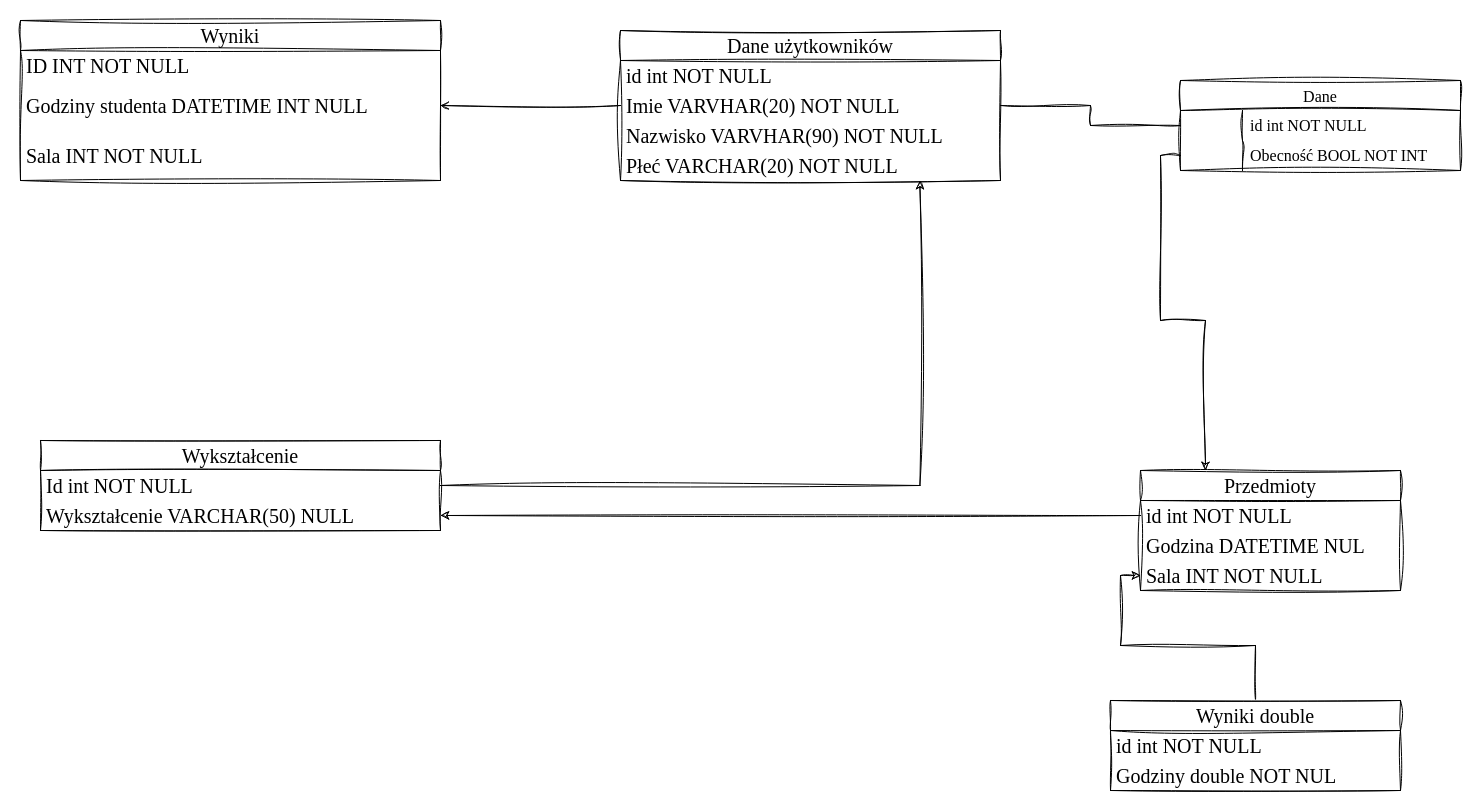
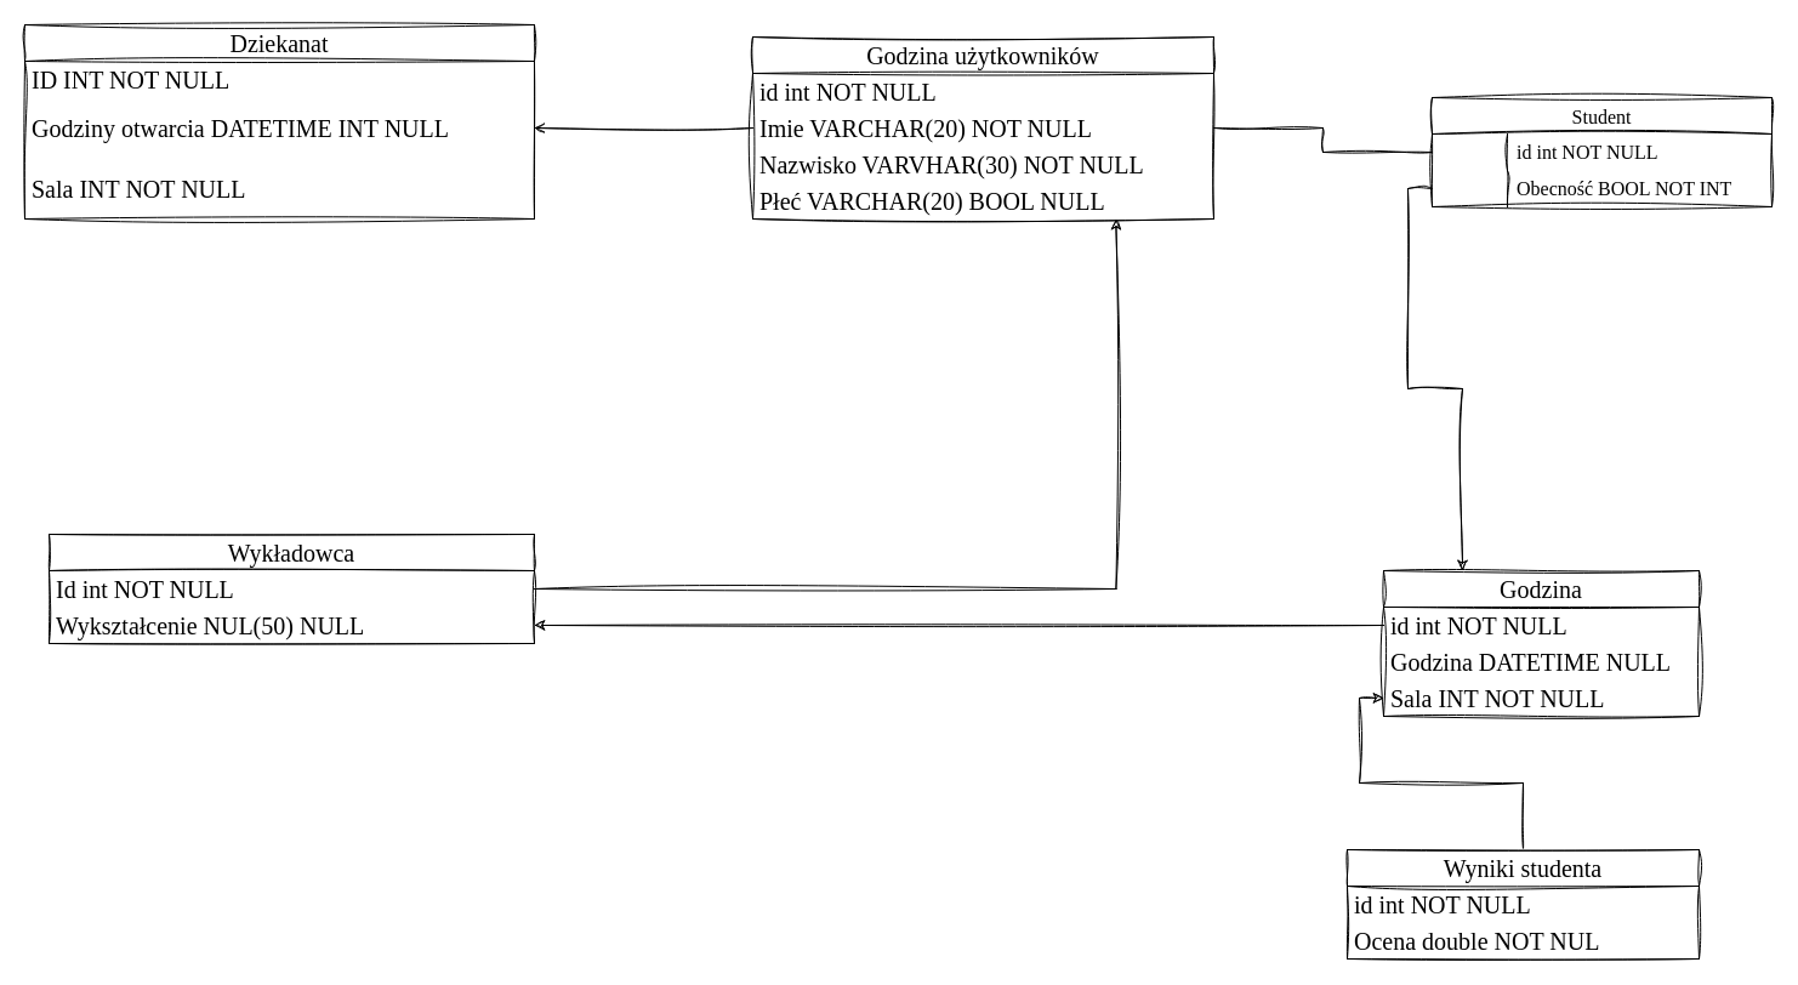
- <mxCell id="2" value="Wyniki" style="swimlane;fontStyle=0;childLayout=stackLayout;horizontal=1;startSize=30;horizontalStack=0;resizeParent=1;resizeParentMax=0;resizeLast=0;collapsible=1;marginBottom=0;whiteSpace=wrap;html=1;sketch=1;hachureGap=4;jiggle=2;curveFitting=1;fontFamily=Architects Daughter;fontSource=https%3A%2F%2Ffonts.googleapis.com%2Fcss%3Ffamily%3DArchitects%2BDaughter;fontSize=20;" vertex="1" parent="1"><mxGeometry x="20" y="20" width="420" height="160" as="geometry" /></mxCell>
+ <mxCell id="2" value="Dziekanat" style="swimlane;fontStyle=0;childLayout=stackLayout;horizontal=1;startSize=30;horizontalStack=0;resizeParent=1;resizeParentMax=0;resizeLast=0;collapsible=1;marginBottom=0;whiteSpace=wrap;html=1;sketch=1;hachureGap=4;jiggle=2;curveFitting=1;fontFamily=Architects Daughter;fontSource=https%3A%2F%2Ffonts.googleapis.com%2Fcss%3Ffamily%3DArchitects%2BDaughter;fontSize=20;" vertex="1" parent="1"><mxGeometry x="20" y="20" width="420" height="160" as="geometry" /></mxCell>
- <mxCell id="25" value="Dane użytkowników" style="swimlane;fontStyle=0;childLayout=stackLayout;horizontal=1;startSize=30;horizontalStack=0;resizeParent=1;resizeParentMax=0;resizeLast=0;collapsible=1;marginBottom=0;whiteSpace=wrap;html=1;sketch=1;hachureGap=4;jiggle=2;curveFitting=1;fontFamily=Architects Daughter;fontSource=https%3A%2F%2Ffonts.googleapis.com%2Fcss%3Ffamily%3DArchitects%2BDaughter;fontSize=20;" vertex="1" parent="1"><mxGeometry x="620" y="30" width="380" height="150" as="geometry" /></mxCell>
+ <mxCell id="25" value="Godzina użytkowników" style="swimlane;fontStyle=0;childLayout=stackLayout;horizontal=1;startSize=30;horizontalStack=0;resizeParent=1;resizeParentMax=0;resizeLast=0;collapsible=1;marginBottom=0;whiteSpace=wrap;html=1;sketch=1;hachureGap=4;jiggle=2;curveFitting=1;fontFamily=Architects Daughter;fontSource=https%3A%2F%2Ffonts.googleapis.com%2Fcss%3Ffamily%3DArchitects%2BDaughter;fontSize=20;" vertex="1" parent="1"><mxGeometry x="620" y="30" width="380" height="150" as="geometry" /></mxCell>
- <mxCell id="7" value="Dane" style="shape=table;startSize=30;container=1;collapsible=0;childLayout=tableLayout;fixedRows=1;rowLines=0;fontStyle=0;strokeColor=default;fontSize=16;sketch=1;hachureGap=4;jiggle=2;curveFitting=1;fontFamily=Architects Daughter;fontSource=https%3A%2F%2Ffonts.googleapis.com%2Fcss%3Ffamily%3DArchitects%2BDaughter;" vertex="1" parent="1"><mxGeometry x="1180" y="80" width="280" height="90" as="geometry" /></mxCell>
+ <mxCell id="7" value="Student" style="shape=table;startSize=30;container=1;collapsible=0;childLayout=tableLayout;fixedRows=1;rowLines=0;fontStyle=0;strokeColor=default;fontSize=16;sketch=1;hachureGap=4;jiggle=2;curveFitting=1;fontFamily=Architects Daughter;fontSource=https%3A%2F%2Ffonts.googleapis.com%2Fcss%3Ffamily%3DArchitects%2BDaughter;" vertex="1" parent="1"><mxGeometry x="1180" y="80" width="280" height="90" as="geometry" /></mxCell>
- <mxCell id="4" value="Godziny studenta DATETIME INT NULL" style="text;strokeColor=none;fillColor=none;align=left;verticalAlign=middle;spacingLeft=4;spacingRight=4;overflow=hidden;points=[[0,0.5],[1,0.5]];portConstraint=eastwest;rotatable=0;whiteSpace=wrap;html=1;fontSize=20;fontFamily=Architects Daughter;" vertex="1" parent="2"><mxGeometry y="60" width="420" height="50" as="geometry" /></mxCell>
+ <mxCell id="4" value="Godziny otwarcia DATETIME INT NULL" style="text;strokeColor=none;fillColor=none;align=left;verticalAlign=middle;spacingLeft=4;spacingRight=4;overflow=hidden;points=[[0,0.5],[1,0.5]];portConstraint=eastwest;rotatable=0;whiteSpace=wrap;html=1;fontSize=20;fontFamily=Architects Daughter;" vertex="1" parent="2"><mxGeometry y="60" width="420" height="50" as="geometry" /></mxCell>
- <mxCell id="27" value="Imie VARVHAR(20) NOT NULL" style="text;strokeColor=none;fillColor=none;align=left;verticalAlign=middle;spacingLeft=4;spacingRight=4;overflow=hidden;points=[[0,0.5],[1,0.5]];portConstraint=eastwest;rotatable=0;whiteSpace=wrap;html=1;fontSize=20;fontFamily=Architects Daughter;" vertex="1" parent="25"><mxGeometry y="60" width="380" height="30" as="geometry" /></mxCell>
+ <mxCell id="27" value="Imie VARCHAR(20) NOT NULL" style="text;strokeColor=none;fillColor=none;align=left;verticalAlign=middle;spacingLeft=4;spacingRight=4;overflow=hidden;points=[[0,0.5],[1,0.5]];portConstraint=eastwest;rotatable=0;whiteSpace=wrap;html=1;fontSize=20;fontFamily=Architects Daughter;" vertex="1" parent="25"><mxGeometry y="60" width="380" height="30" as="geometry" /></mxCell>
- <mxCell id="28" value="Nazwisko VARVHAR(90) NOT NULL" style="text;strokeColor=none;fillColor=none;align=left;verticalAlign=middle;spacingLeft=4;spacingRight=4;overflow=hidden;points=[[0,0.5],[1,0.5]];portConstraint=eastwest;rotatable=0;whiteSpace=wrap;html=1;fontSize=20;fontFamily=Architects Daughter;" vertex="1" parent="25"><mxGeometry y="90" width="380" height="30" as="geometry" /></mxCell>
+ <mxCell id="28" value="Nazwisko VARVHAR(30) NOT NULL" style="text;strokeColor=none;fillColor=none;align=left;verticalAlign=middle;spacingLeft=4;spacingRight=4;overflow=hidden;points=[[0,0.5],[1,0.5]];portConstraint=eastwest;rotatable=0;whiteSpace=wrap;html=1;fontSize=20;fontFamily=Architects Daughter;" vertex="1" parent="25"><mxGeometry y="90" width="380" height="30" as="geometry" /></mxCell>
- <mxCell id="29" value="Płeć VARCHAR(20) NOT NULL" style="text;strokeColor=none;fillColor=none;align=left;verticalAlign=middle;spacingLeft=4;spacingRight=4;overflow=hidden;points=[[0,0.5],[1,0.5]];portConstraint=eastwest;rotatable=0;whiteSpace=wrap;html=1;fontSize=20;fontFamily=Architects Daughter;" vertex="1" parent="25"><mxGeometry y="120" width="380" height="30" as="geometry" /></mxCell>
+ <mxCell id="29" value="Płeć VARCHAR(20) BOOL NULL" style="text;strokeColor=none;fillColor=none;align=left;verticalAlign=middle;spacingLeft=4;spacingRight=4;overflow=hidden;points=[[0,0.5],[1,0.5]];portConstraint=eastwest;rotatable=0;whiteSpace=wrap;html=1;fontSize=20;fontFamily=Architects Daughter;" vertex="1" parent="25"><mxGeometry y="120" width="380" height="30" as="geometry" /></mxCell>
- <mxCell id="14" value="Wykształcenie" style="swimlane;fontStyle=0;childLayout=stackLayout;horizontal=1;startSize=30;horizontalStack=0;resizeParent=1;resizeParentMax=0;resizeLast=0;collapsible=1;marginBottom=0;whiteSpace=wrap;html=1;sketch=1;hachureGap=4;jiggle=2;curveFitting=1;fontFamily=Architects Daughter;fontSource=https%3A%2F%2Ffonts.googleapis.com%2Fcss%3Ffamily%3DArchitects%2BDaughter;fontSize=20;" vertex="1" parent="1"><mxGeometry x="40" y="440" width="400" height="90" as="geometry" /></mxCell>
+ <mxCell id="14" value="Wykładowca" style="swimlane;fontStyle=0;childLayout=stackLayout;horizontal=1;startSize=30;horizontalStack=0;resizeParent=1;resizeParentMax=0;resizeLast=0;collapsible=1;marginBottom=0;whiteSpace=wrap;html=1;sketch=1;hachureGap=4;jiggle=2;curveFitting=1;fontFamily=Architects Daughter;fontSource=https%3A%2F%2Ffonts.googleapis.com%2Fcss%3Ffamily%3DArchitects%2BDaughter;fontSize=20;" vertex="1" parent="1"><mxGeometry x="40" y="440" width="400" height="90" as="geometry" /></mxCell>
- <mxCell id="17" value="Przedmioty" style="swimlane;fontStyle=0;childLayout=stackLayout;horizontal=1;startSize=30;horizontalStack=0;resizeParent=1;resizeParentMax=0;resizeLast=0;collapsible=1;marginBottom=0;whiteSpace=wrap;html=1;sketch=1;hachureGap=4;jiggle=2;curveFitting=1;fontFamily=Architects Daughter;fontSource=https%3A%2F%2Ffonts.googleapis.com%2Fcss%3Ffamily%3DArchitects%2BDaughter;fontSize=20;" vertex="1" parent="1"><mxGeometry x="1140" y="470" width="260" height="120" as="geometry" /></mxCell>
+ <mxCell id="17" value="Godzina" style="swimlane;fontStyle=0;childLayout=stackLayout;horizontal=1;startSize=30;horizontalStack=0;resizeParent=1;resizeParentMax=0;resizeLast=0;collapsible=1;marginBottom=0;whiteSpace=wrap;html=1;sketch=1;hachureGap=4;jiggle=2;curveFitting=1;fontFamily=Architects Daughter;fontSource=https%3A%2F%2Ffonts.googleapis.com%2Fcss%3Ffamily%3DArchitects%2BDaughter;fontSize=20;" vertex="1" parent="1"><mxGeometry x="1140" y="470" width="260" height="120" as="geometry" /></mxCell>
- <mxCell id="16" value="Wykształcenie VARCHAR(50) NULL" style="text;strokeColor=none;fillColor=none;align=left;verticalAlign=middle;spacingLeft=4;spacingRight=4;overflow=hidden;points=[[0,0.5],[1,0.5]];portConstraint=eastwest;rotatable=0;whiteSpace=wrap;html=1;fontSize=20;fontFamily=Architects Daughter;" vertex="1" parent="14"><mxGeometry y="60" width="400" height="30" as="geometry" /></mxCell>
+ <mxCell id="16" value="Wykształcenie NUL(50) NULL" style="text;strokeColor=none;fillColor=none;align=left;verticalAlign=middle;spacingLeft=4;spacingRight=4;overflow=hidden;points=[[0,0.5],[1,0.5]];portConstraint=eastwest;rotatable=0;whiteSpace=wrap;html=1;fontSize=20;fontFamily=Architects Daughter;" vertex="1" parent="14"><mxGeometry y="60" width="400" height="30" as="geometry" /></mxCell>
- <mxCell id="19" value="Godzina DATETIME NUL" style="text;strokeColor=none;fillColor=none;align=left;verticalAlign=middle;spacingLeft=4;spacingRight=4;overflow=hidden;points=[[0,0.5],[1,0.5]];portConstraint=eastwest;rotatable=0;whiteSpace=wrap;html=1;fontSize=20;fontFamily=Architects Daughter;" vertex="1" parent="17"><mxGeometry y="60" width="260" height="30" as="geometry" /></mxCell>
+ <mxCell id="19" value="Godzina DATETIME NULL" style="text;strokeColor=none;fillColor=none;align=left;verticalAlign=middle;spacingLeft=4;spacingRight=4;overflow=hidden;points=[[0,0.5],[1,0.5]];portConstraint=eastwest;rotatable=0;whiteSpace=wrap;html=1;fontSize=20;fontFamily=Architects Daughter;" vertex="1" parent="17"><mxGeometry y="60" width="260" height="30" as="geometry" /></mxCell>
- <mxCell id="22" value="Wyniki double" style="swimlane;fontStyle=0;childLayout=stackLayout;horizontal=1;startSize=30;horizontalStack=0;resizeParent=1;resizeParentMax=0;resizeLast=0;collapsible=1;marginBottom=0;whiteSpace=wrap;html=1;sketch=1;hachureGap=4;jiggle=2;curveFitting=1;fontFamily=Architects Daughter;fontSource=https%3A%2F%2Ffonts.googleapis.com%2Fcss%3Ffamily%3DArchitects%2BDaughter;fontSize=20;" vertex="1" parent="1"><mxGeometry x="1110" y="700" width="290" height="90" as="geometry" /></mxCell>
+ <mxCell id="22" value="Wyniki studenta" style="swimlane;fontStyle=0;childLayout=stackLayout;horizontal=1;startSize=30;horizontalStack=0;resizeParent=1;resizeParentMax=0;resizeLast=0;collapsible=1;marginBottom=0;whiteSpace=wrap;html=1;sketch=1;hachureGap=4;jiggle=2;curveFitting=1;fontFamily=Architects Daughter;fontSource=https%3A%2F%2Ffonts.googleapis.com%2Fcss%3Ffamily%3DArchitects%2BDaughter;fontSize=20;" vertex="1" parent="1"><mxGeometry x="1110" y="700" width="290" height="90" as="geometry" /></mxCell>
- <mxCell id="24" value="Godziny double NOT NUL" style="text;strokeColor=none;fillColor=none;align=left;verticalAlign=middle;spacingLeft=4;spacingRight=4;overflow=hidden;points=[[0,0.5],[1,0.5]];portConstraint=eastwest;rotatable=0;whiteSpace=wrap;html=1;fontSize=20;fontFamily=Architects Daughter;" vertex="1" parent="22"><mxGeometry y="60" width="290" height="30" as="geometry" /></mxCell>
+ <mxCell id="24" value="Ocena double NOT NUL" style="text;strokeColor=none;fillColor=none;align=left;verticalAlign=middle;spacingLeft=4;spacingRight=4;overflow=hidden;points=[[0,0.5],[1,0.5]];portConstraint=eastwest;rotatable=0;whiteSpace=wrap;html=1;fontSize=20;fontFamily=Architects Daughter;" vertex="1" parent="22"><mxGeometry y="60" width="290" height="30" as="geometry" /></mxCell>
